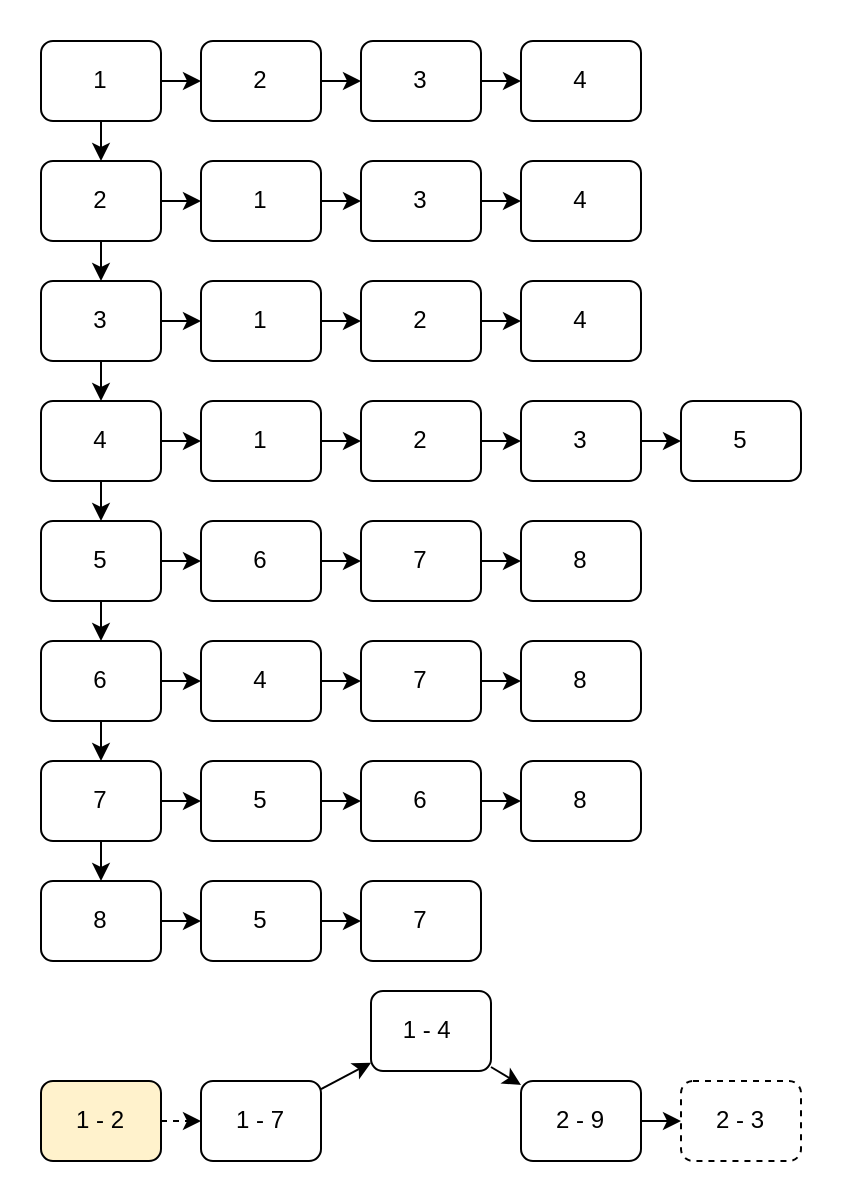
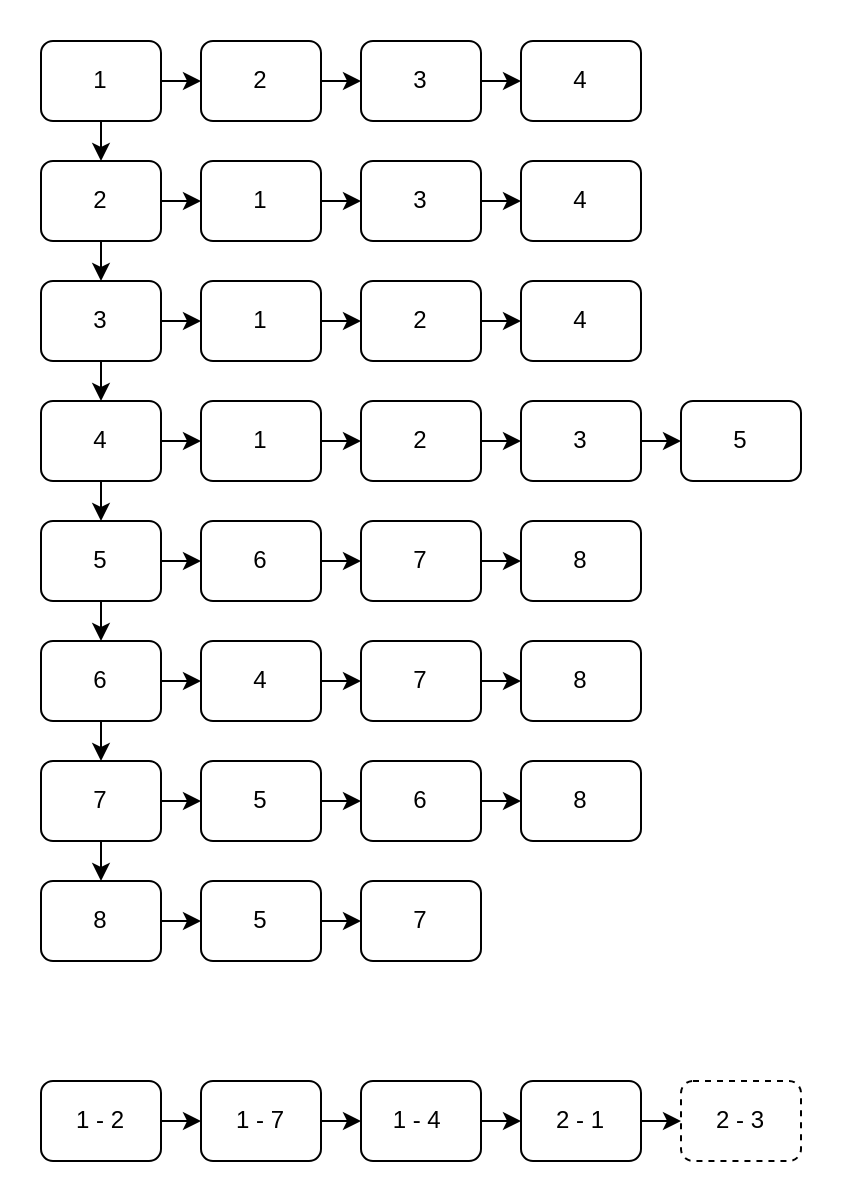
- <mxCell id="70" value="1 - 4&amp;nbsp;" style="rounded=1;whiteSpace=wrap;html=1;" vertex="1" parent="1"><mxGeometry x="185" y="495" width="60" height="40" as="geometry" /></mxCell>
+ <mxCell id="70" value="1 - 4&amp;nbsp;" style="rounded=1;whiteSpace=wrap;html=1;" vertex="1" parent="1"><mxGeometry x="180" y="540" width="60" height="40" as="geometry" /></mxCell>
- <mxCell id="66" value="1 - 2" style="rounded=1;whiteSpace=wrap;html=1;fillColor=#fff2cc;" vertex="1" parent="1"><mxGeometry x="20" y="540" width="60" height="40" as="geometry" /></mxCell>
+ <mxCell id="66" value="1 - 2" style="rounded=1;whiteSpace=wrap;html=1;" vertex="1" parent="1"><mxGeometry x="20" y="540" width="60" height="40" as="geometry" /></mxCell>
- <mxCell id="65" value="" style="edgeStyle=none;html=1;dashed=1;" edge="1" parent="1" source="66" target="68"><mxGeometry relative="1" as="geometry" /></mxCell>
+ <mxCell id="65" value="" style="edgeStyle=none;html=1;" edge="1" parent="1" source="66" target="68"><mxGeometry relative="1" as="geometry" /></mxCell>
- <mxCell id="72" value="2 - 9" style="rounded=1;whiteSpace=wrap;html=1;" vertex="1" parent="1"><mxGeometry x="260" y="540" width="60" height="40" as="geometry" /></mxCell>
+ <mxCell id="72" value="2 - 1" style="rounded=1;whiteSpace=wrap;html=1;" vertex="1" parent="1"><mxGeometry x="260" y="540" width="60" height="40" as="geometry" /></mxCell>
